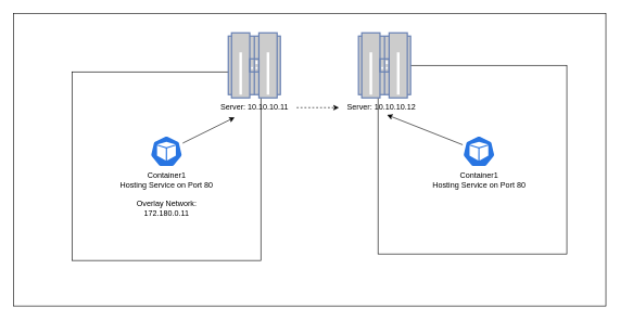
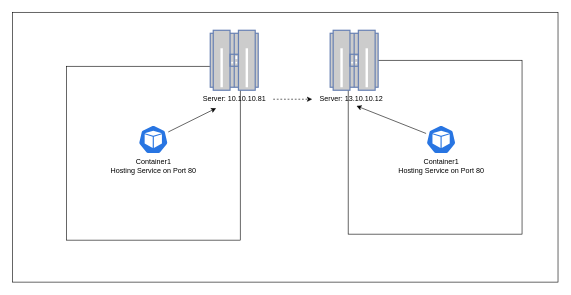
- <mxCell id="8" value="Server: 10.10.10.11" style="text;html=1;align=center;verticalAlign=middle;resizable=0;points=[];autosize=1;strokeColor=none;fillColor=none;" parent="1" vertex="1"><mxGeometry x="325" y="150" width="130" height="30" as="geometry" /></mxCell>
+ <mxCell id="8" value="Server: 10.10.10.81" style="text;html=1;align=center;verticalAlign=middle;resizable=0;points=[];autosize=1;strokeColor=none;fillColor=none;" parent="1" vertex="1"><mxGeometry x="325" y="150" width="130" height="30" as="geometry" /></mxCell>
- <mxCell id="12" value="Server: 10.10.10.12" style="text;html=1;align=center;verticalAlign=middle;resizable=0;points=[];autosize=1;strokeColor=none;fillColor=none;" vertex="1" parent="1"><mxGeometry x="520" y="150" width="130" height="30" as="geometry" /></mxCell>
+ <mxCell id="12" value="Server: 13.10.10.12" style="text;html=1;align=center;verticalAlign=middle;resizable=0;points=[];autosize=1;strokeColor=none;fillColor=none;" vertex="1" parent="1"><mxGeometry x="520" y="150" width="130" height="30" as="geometry" /></mxCell>
- <mxCell id="13" value="Overlay Network:&lt;div&gt;172.180.0.11&lt;/div&gt;" style="text;html=1;align=center;verticalAlign=middle;resizable=0;points=[];autosize=1;strokeColor=none;fillColor=none;" vertex="1" parent="1"><mxGeometry x="195" y="300" width="120" height="40" as="geometry" /></mxCell>
